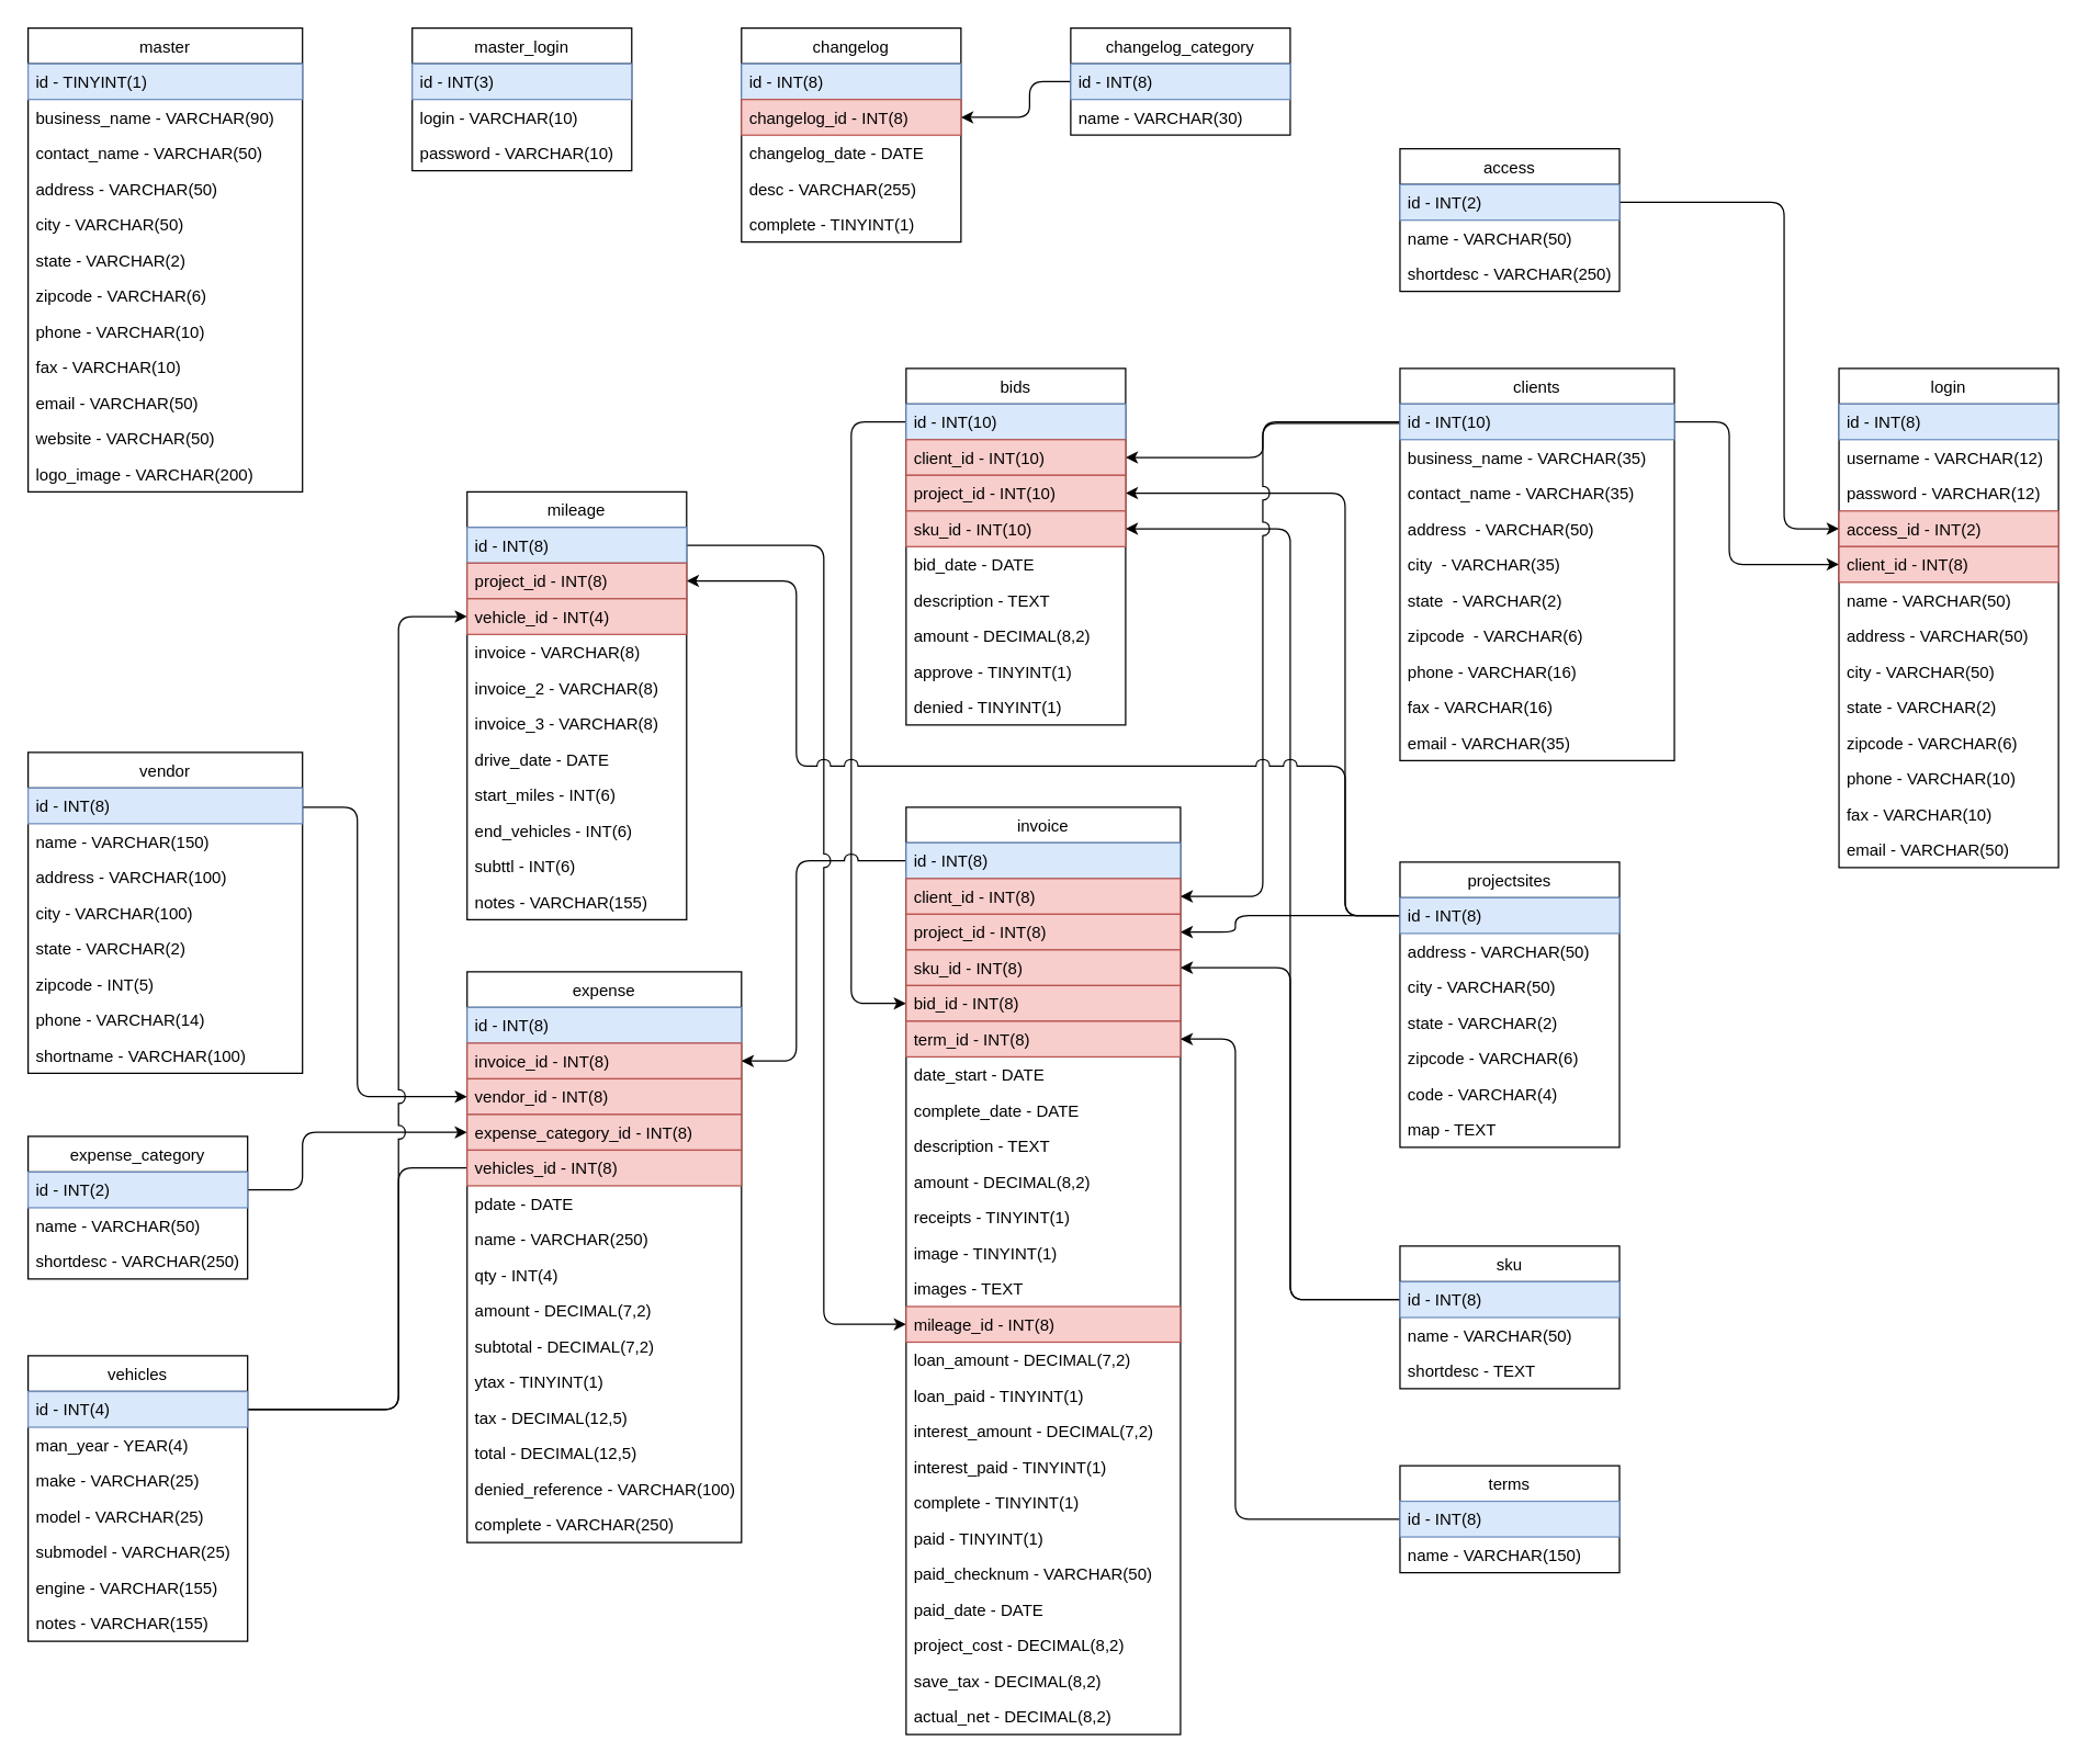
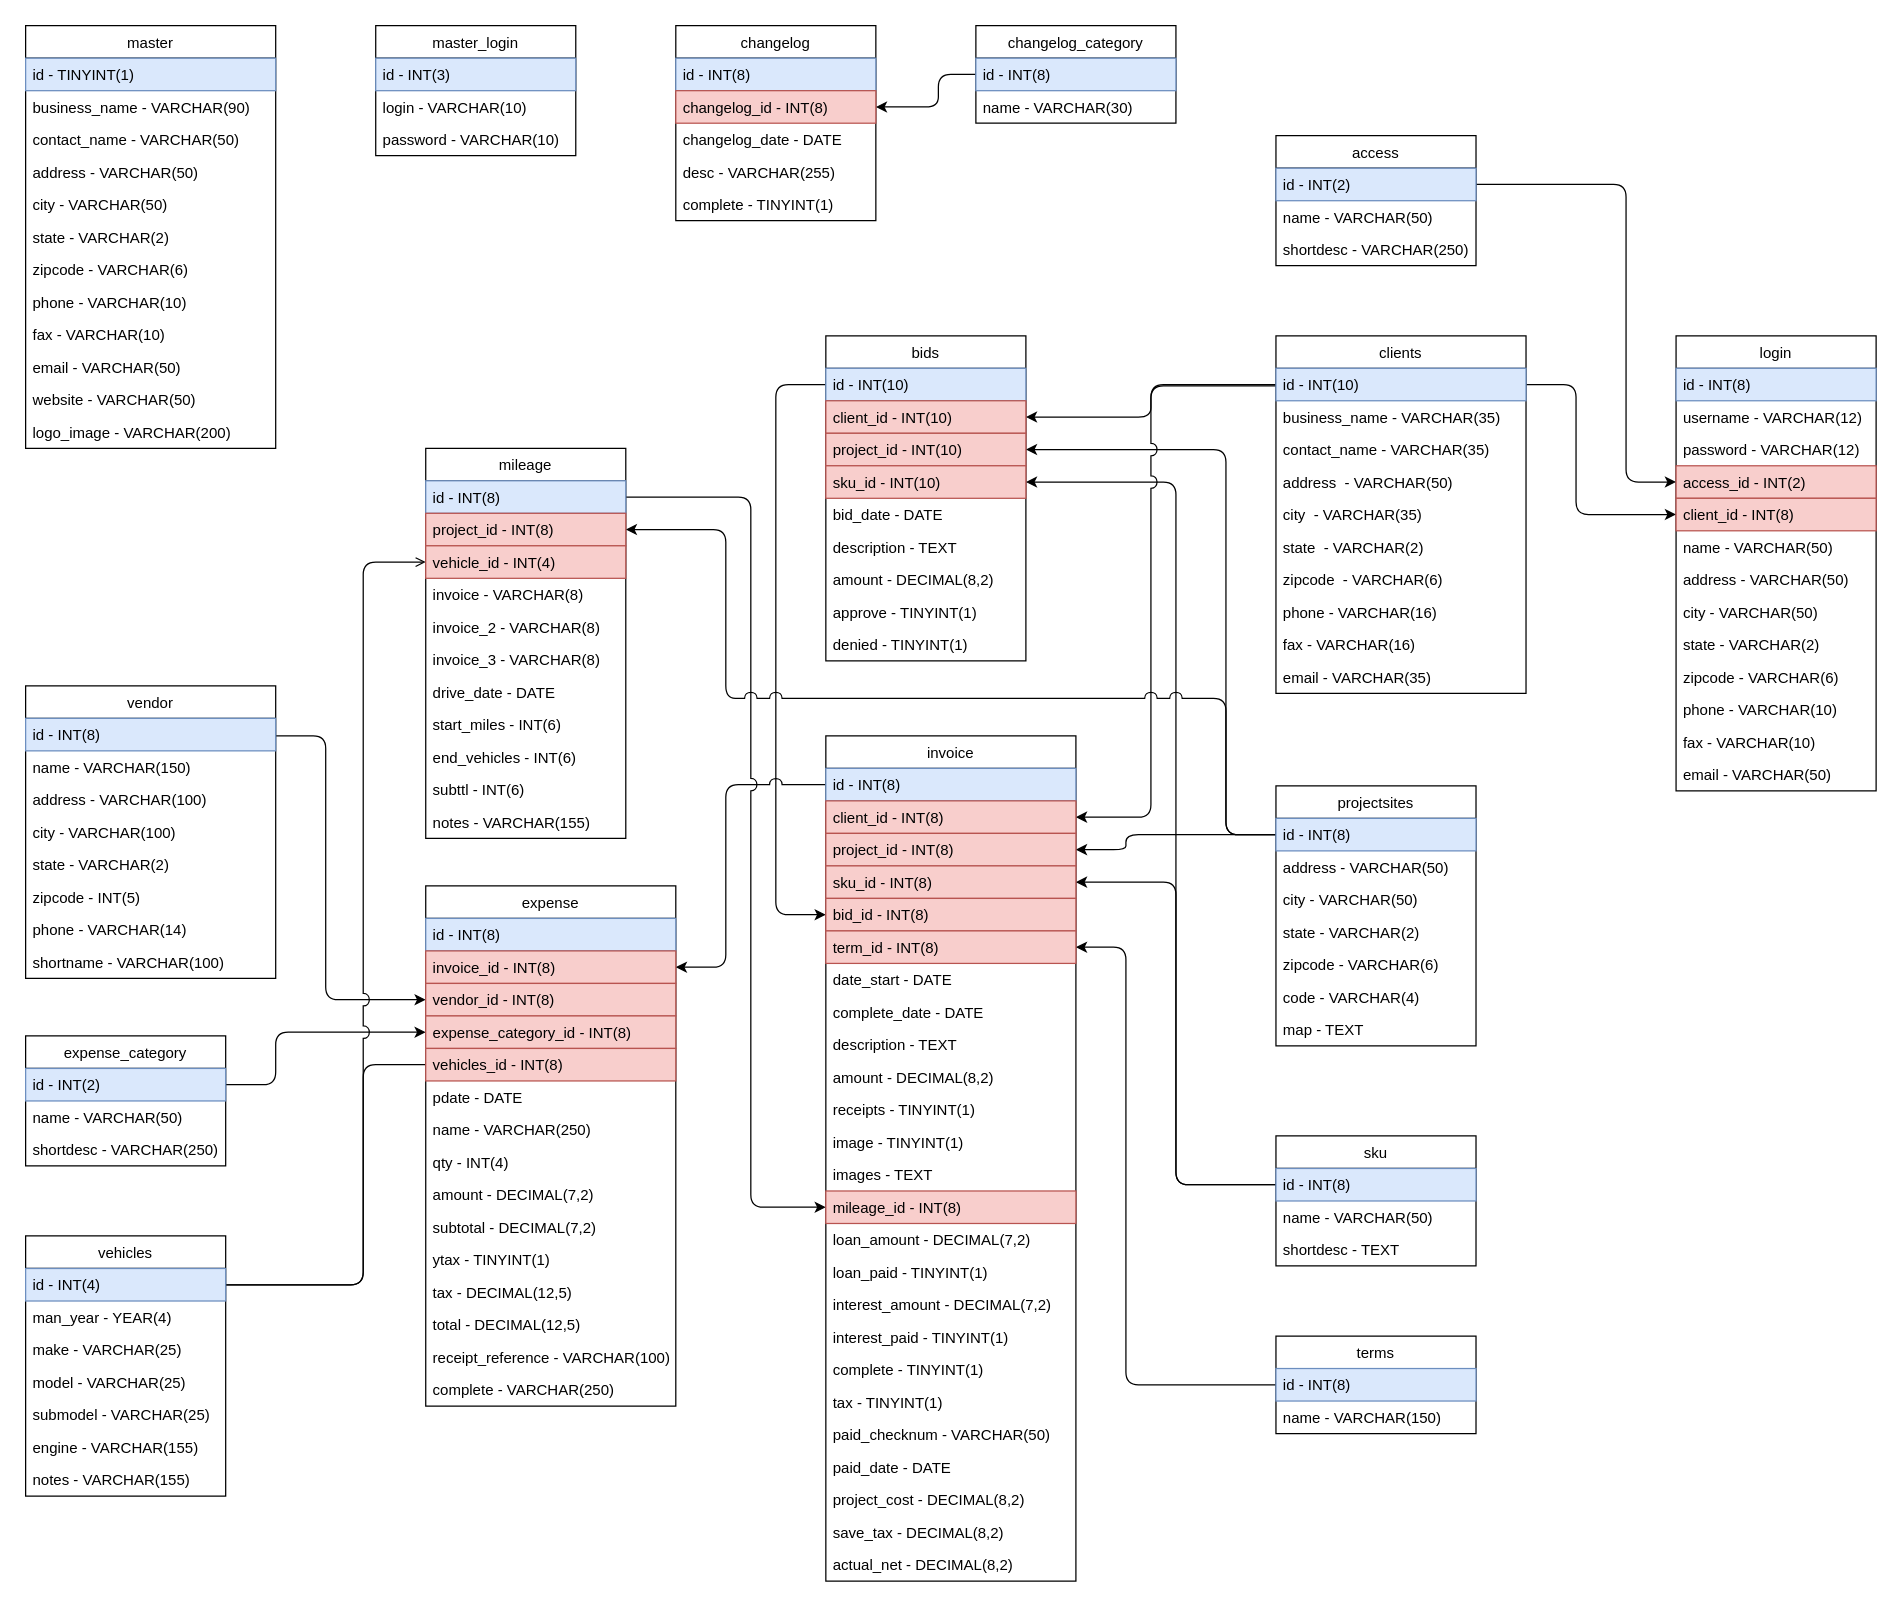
- <mxCell id="19" value="" style="endArrow=classic;html=1;entryX=0;entryY=0.5;entryDx=0;entryDy=0;exitX=1;exitY=0.5;exitDx=0;exitDy=0;jumpStyle=arc;jumpSize=10;" edge="1" parent="1" source="142" target="119"><mxGeometry width="50" height="50" relative="1" as="geometry"><mxPoint x="210" y="488" as="sourcePoint" /><mxPoint x="260" y="438" as="targetPoint" /><Array as="points"><mxPoint x="290" y="1027" /><mxPoint x="290" y="449" /></Array></mxGeometry></mxCell>
+ <mxCell id="19" value="" style="endArrow=open;html=1;entryX=0;entryY=0.5;entryDx=0;entryDy=0;exitX=1;exitY=0.5;exitDx=0;exitDy=0;jumpStyle=arc;jumpSize=10;" edge="1" parent="1" source="142" target="119"><mxGeometry width="50" height="50" relative="1" as="geometry"><mxPoint x="210" y="488" as="sourcePoint" /><mxPoint x="260" y="438" as="targetPoint" /><Array as="points"><mxPoint x="290" y="1027" /><mxPoint x="290" y="449" /></Array></mxGeometry></mxCell>
- <mxCell id="114" value="denied_reference - VARCHAR(100)" style="text;strokeColor=none;fillColor=none;align=left;verticalAlign=top;spacingLeft=4;spacingRight=4;overflow=hidden;rotatable=0;points=[[0,0.5],[1,0.5]];portConstraint=eastwest;" vertex="1" parent="100"><mxGeometry y="364" width="200" height="26" as="geometry" /></mxCell>
+ <mxCell id="114" value="receipt_reference - VARCHAR(100)" style="text;strokeColor=none;fillColor=none;align=left;verticalAlign=top;spacingLeft=4;spacingRight=4;overflow=hidden;rotatable=0;points=[[0,0.5],[1,0.5]];portConstraint=eastwest;" vertex="1" parent="100"><mxGeometry y="364" width="200" height="26" as="geometry" /></mxCell>
- <mxCell id="79" value="paid - TINYINT(1)" style="text;strokeColor=none;fillColor=none;align=left;verticalAlign=top;spacingLeft=4;spacingRight=4;overflow=hidden;rotatable=0;points=[[0,0.5],[1,0.5]];portConstraint=eastwest;" vertex="1" parent="59"><mxGeometry y="520" width="200" height="26" as="geometry" /></mxCell>
+ <mxCell id="79" value="tax - TINYINT(1)" style="text;strokeColor=none;fillColor=none;align=left;verticalAlign=top;spacingLeft=4;spacingRight=4;overflow=hidden;rotatable=0;points=[[0,0.5],[1,0.5]];portConstraint=eastwest;" vertex="1" parent="59"><mxGeometry y="520" width="200" height="26" as="geometry" /></mxCell>
